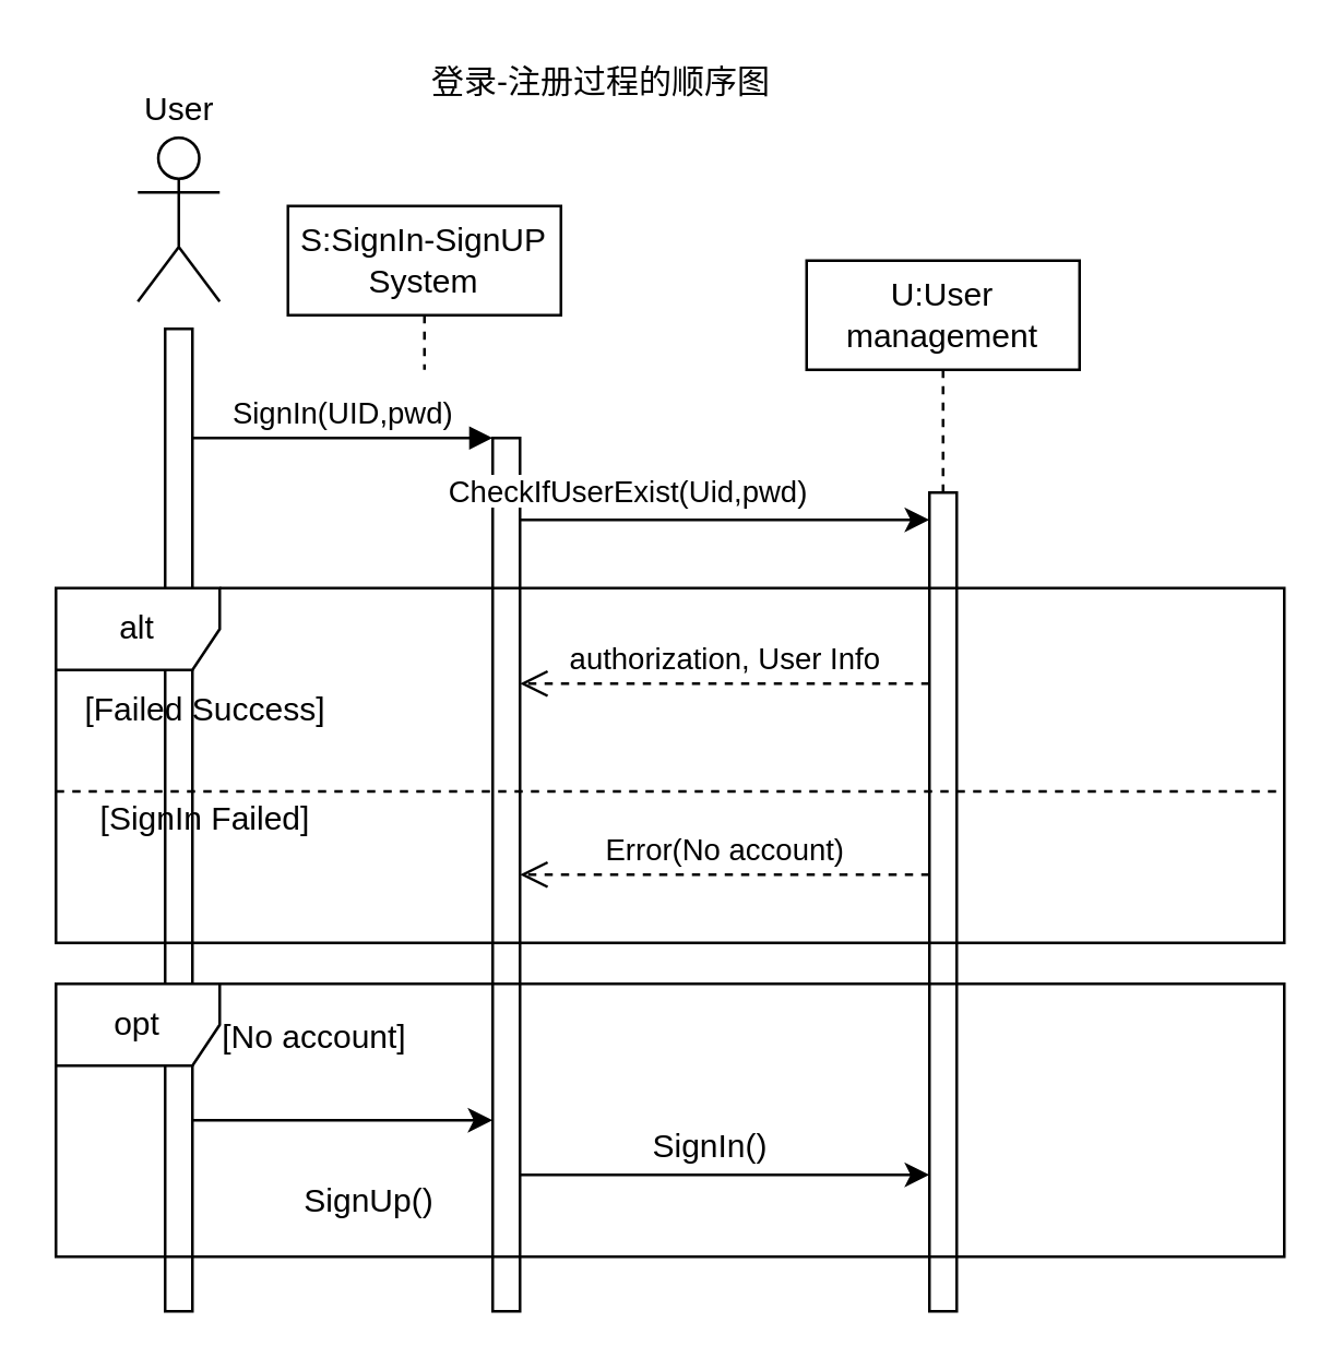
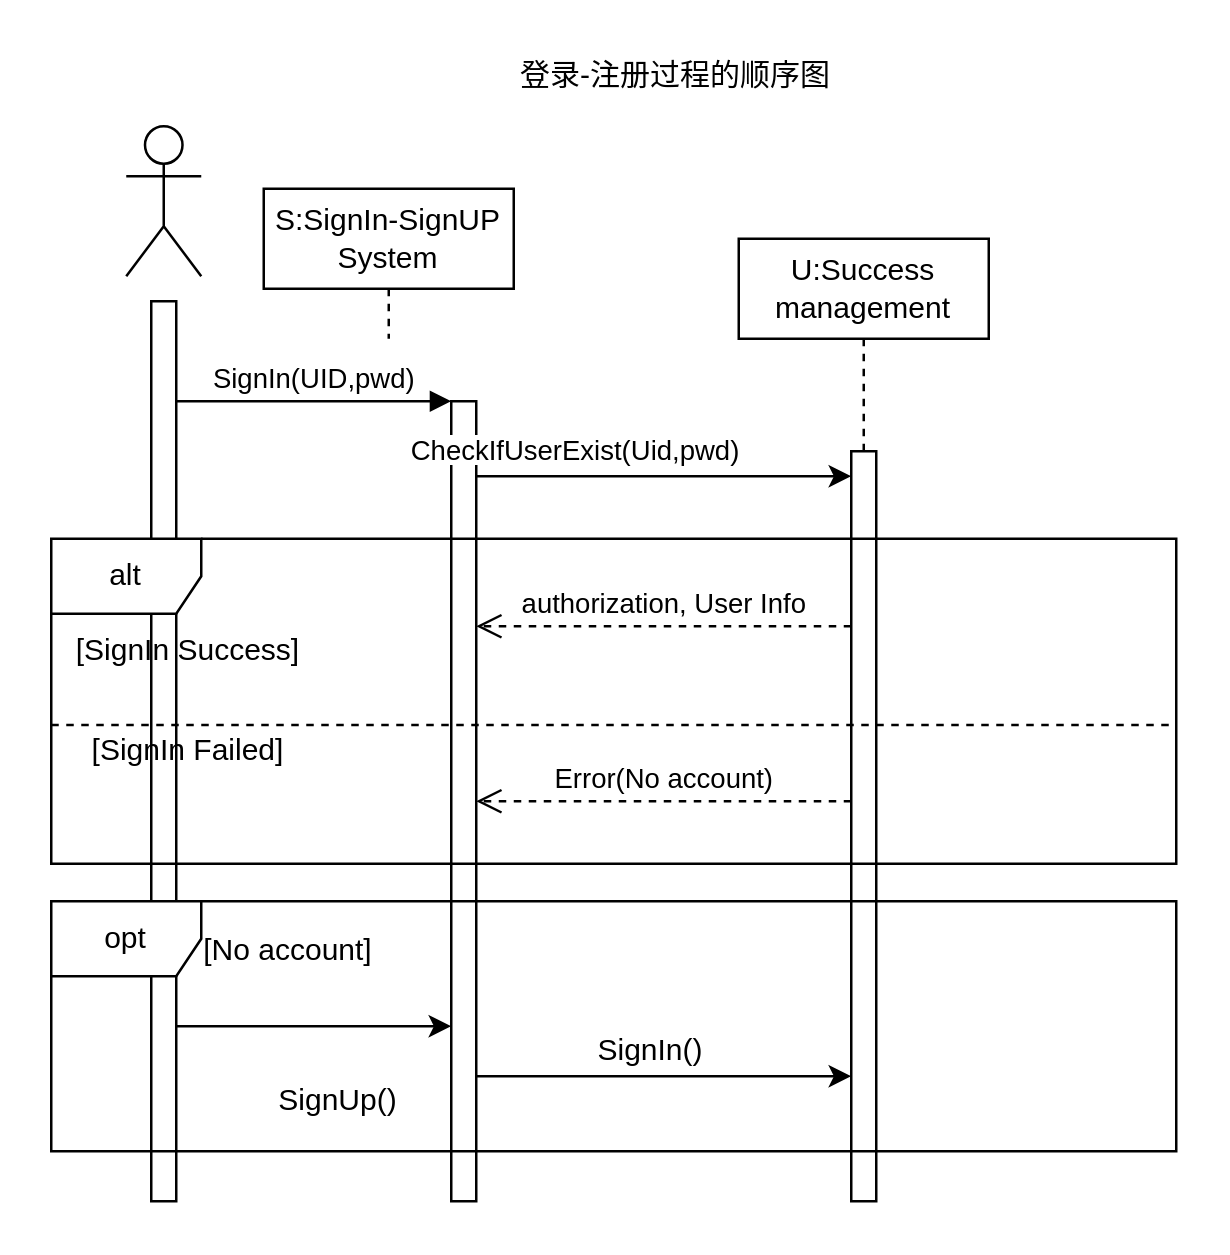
- <mxCell id="24" value="登录-注册过程的顺序图" style="text;html=1;strokeColor=none;fillColor=none;align=center;verticalAlign=middle;whiteSpace=wrap;rounded=0;" vertex="1" parent="1"><mxGeometry x="120" y="20" width="200" height="20" as="geometry" /></mxCell>
+ <mxCell id="24" value="登录-注册过程的顺序图" style="text;html=1;strokeColor=none;fillColor=none;align=center;verticalAlign=middle;whiteSpace=wrap;rounded=0;" vertex="1" parent="1"><mxGeometry x="170" y="20" width="200" height="20" as="geometry" /></mxCell>
- <mxCell id="4" value="User" style="text;html=1;align=center;verticalAlign=middle;resizable=0;points=[];autosize=1;" vertex="1" parent="1"><mxGeometry x="45" y="30" width="40" height="20" as="geometry" /></mxCell>
- <mxCell id="9" value="U:User management" style="shape=umlLifeline;perimeter=lifelinePerimeter;whiteSpace=wrap;html=1;container=1;collapsible=0;recursiveResize=0;outlineConnect=0;" vertex="1" parent="1"><mxGeometry x="295" y="95" width="100" height="85" as="geometry" /></mxCell>
+ <mxCell id="9" value="U:Success management" style="shape=umlLifeline;perimeter=lifelinePerimeter;whiteSpace=wrap;html=1;container=1;collapsible=0;recursiveResize=0;outlineConnect=0;" vertex="1" parent="1"><mxGeometry x="295" y="95" width="100" height="85" as="geometry" /></mxCell>
- <mxCell id="12" value="[Failed Success]" style="text;html=1;strokeColor=none;fillColor=none;align=center;verticalAlign=middle;whiteSpace=wrap;rounded=0;" vertex="1" parent="1"><mxGeometry x="20" y="250" width="110" height="20" as="geometry" /></mxCell>
+ <mxCell id="12" value="[SignIn Success]" style="text;html=1;strokeColor=none;fillColor=none;align=center;verticalAlign=middle;whiteSpace=wrap;rounded=0;" vertex="1" parent="1"><mxGeometry x="20" y="250" width="110" height="20" as="geometry" /></mxCell>
